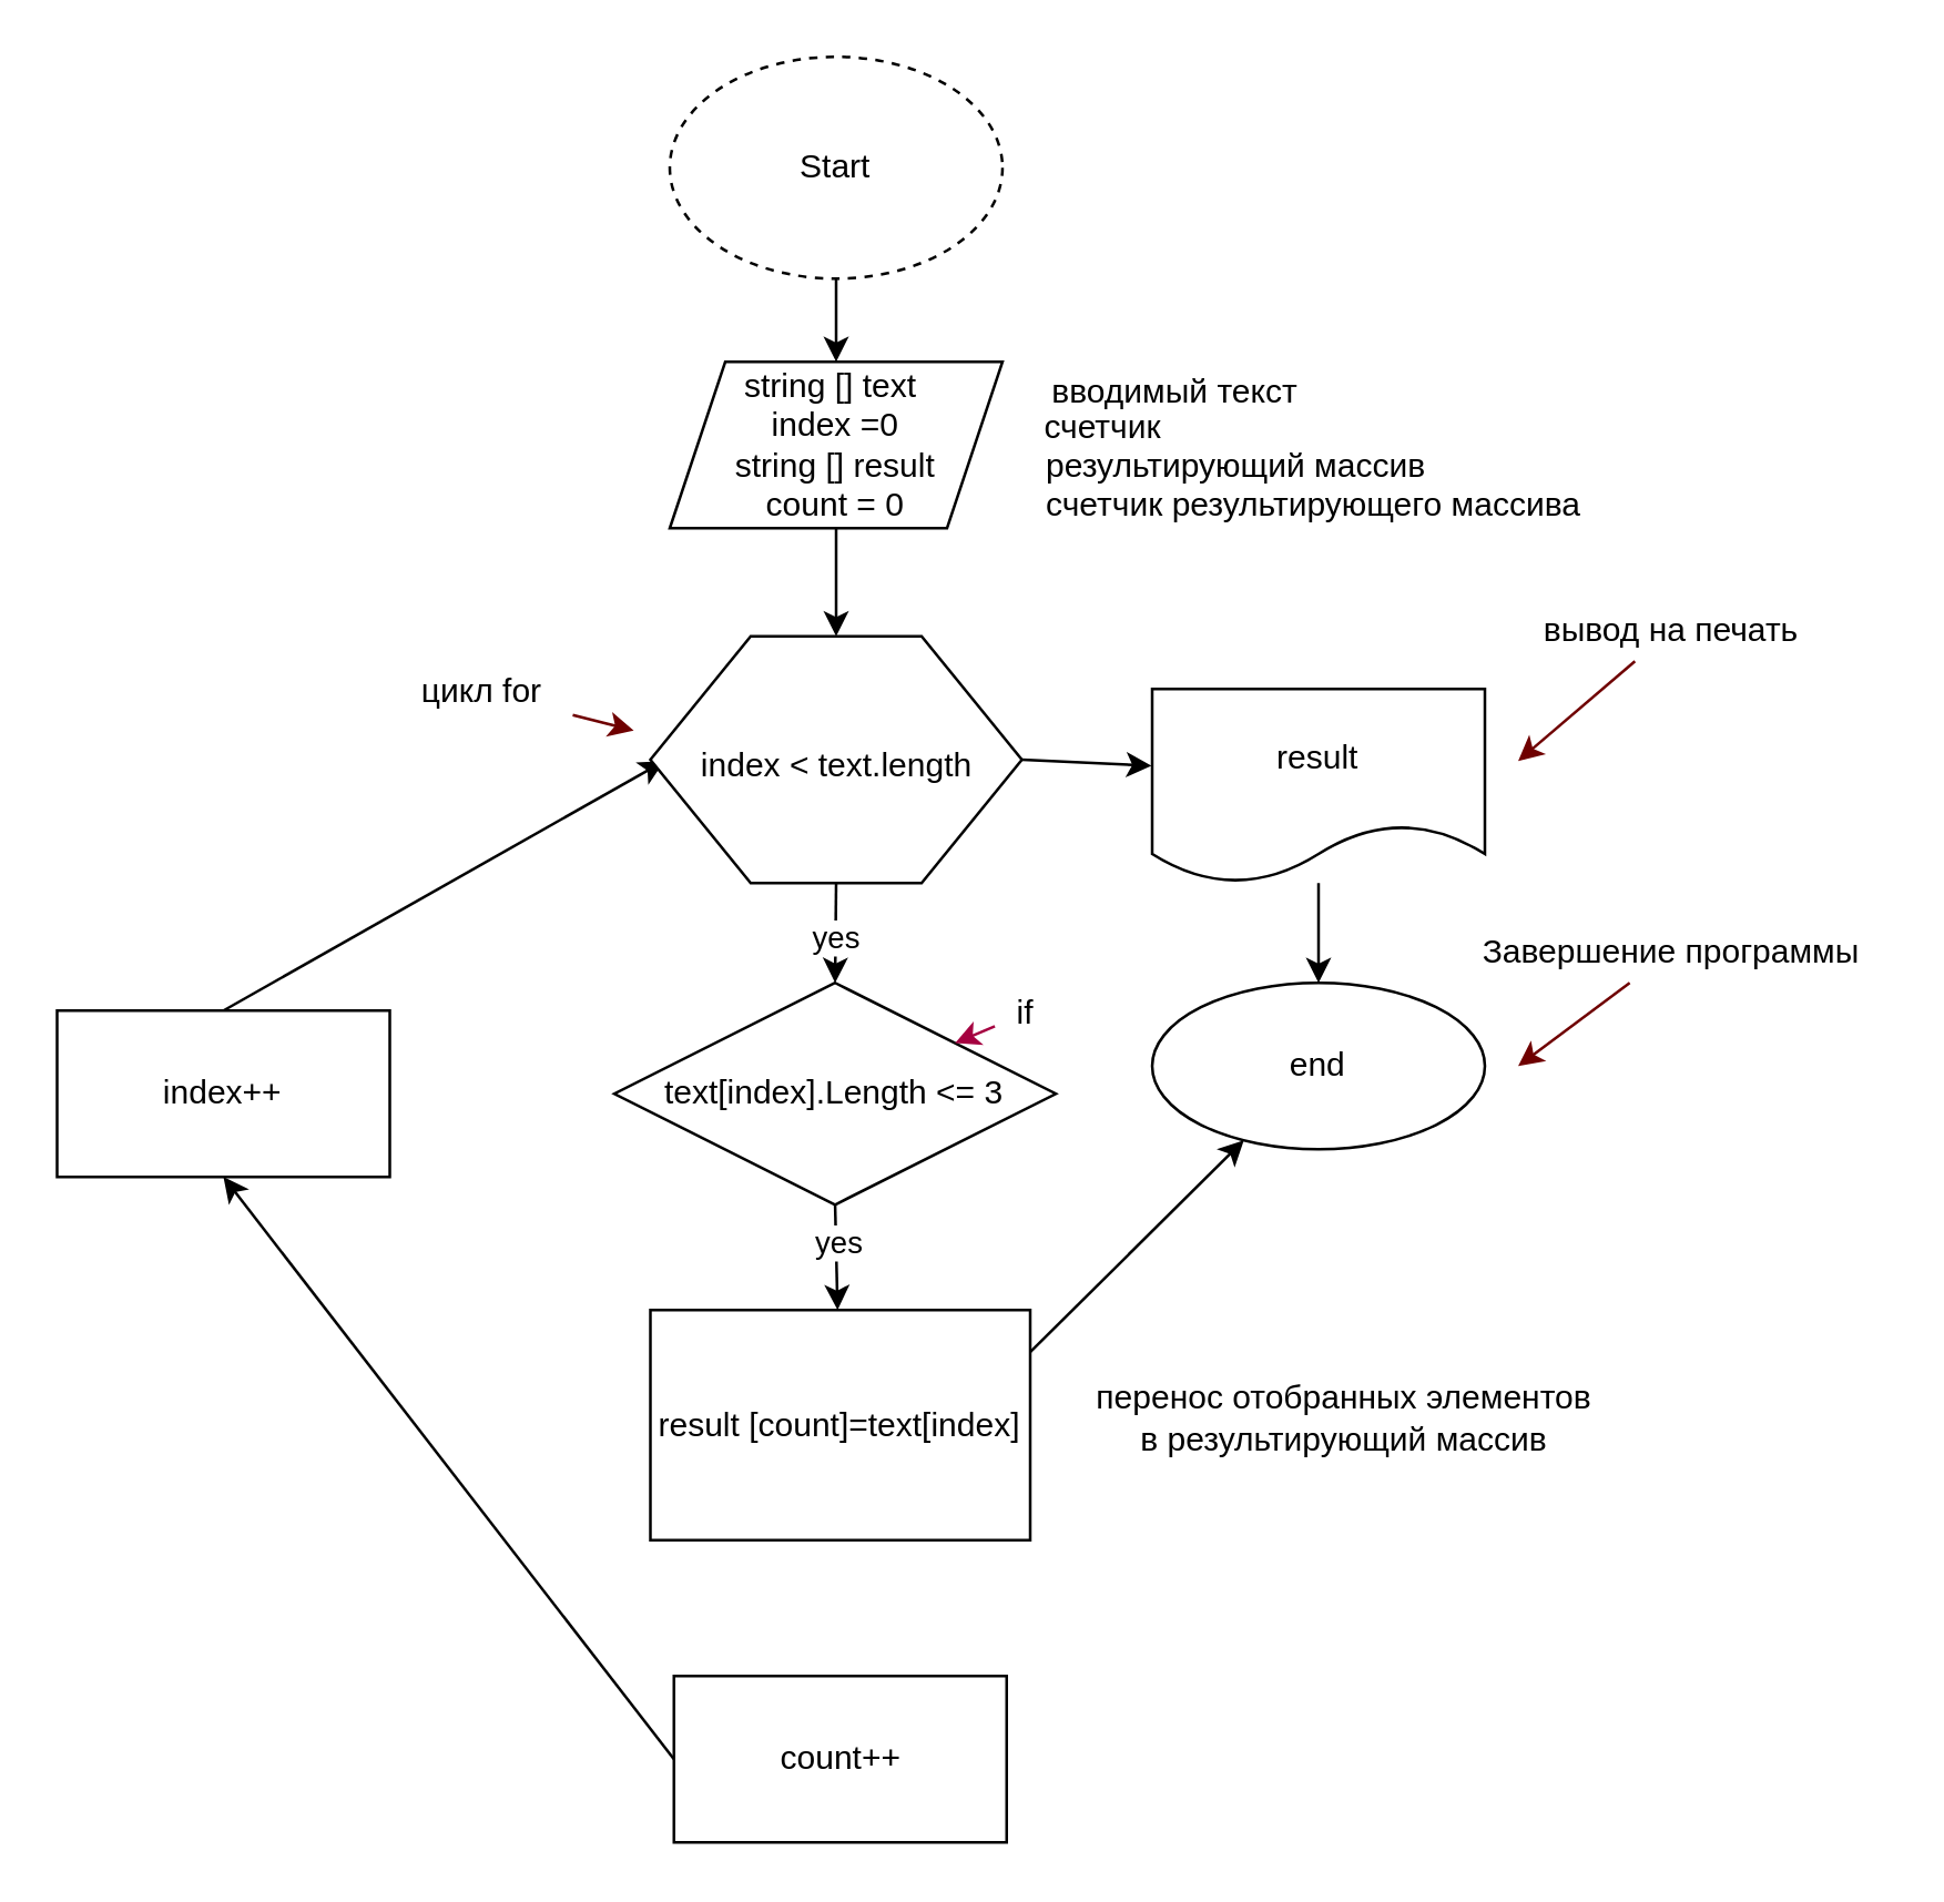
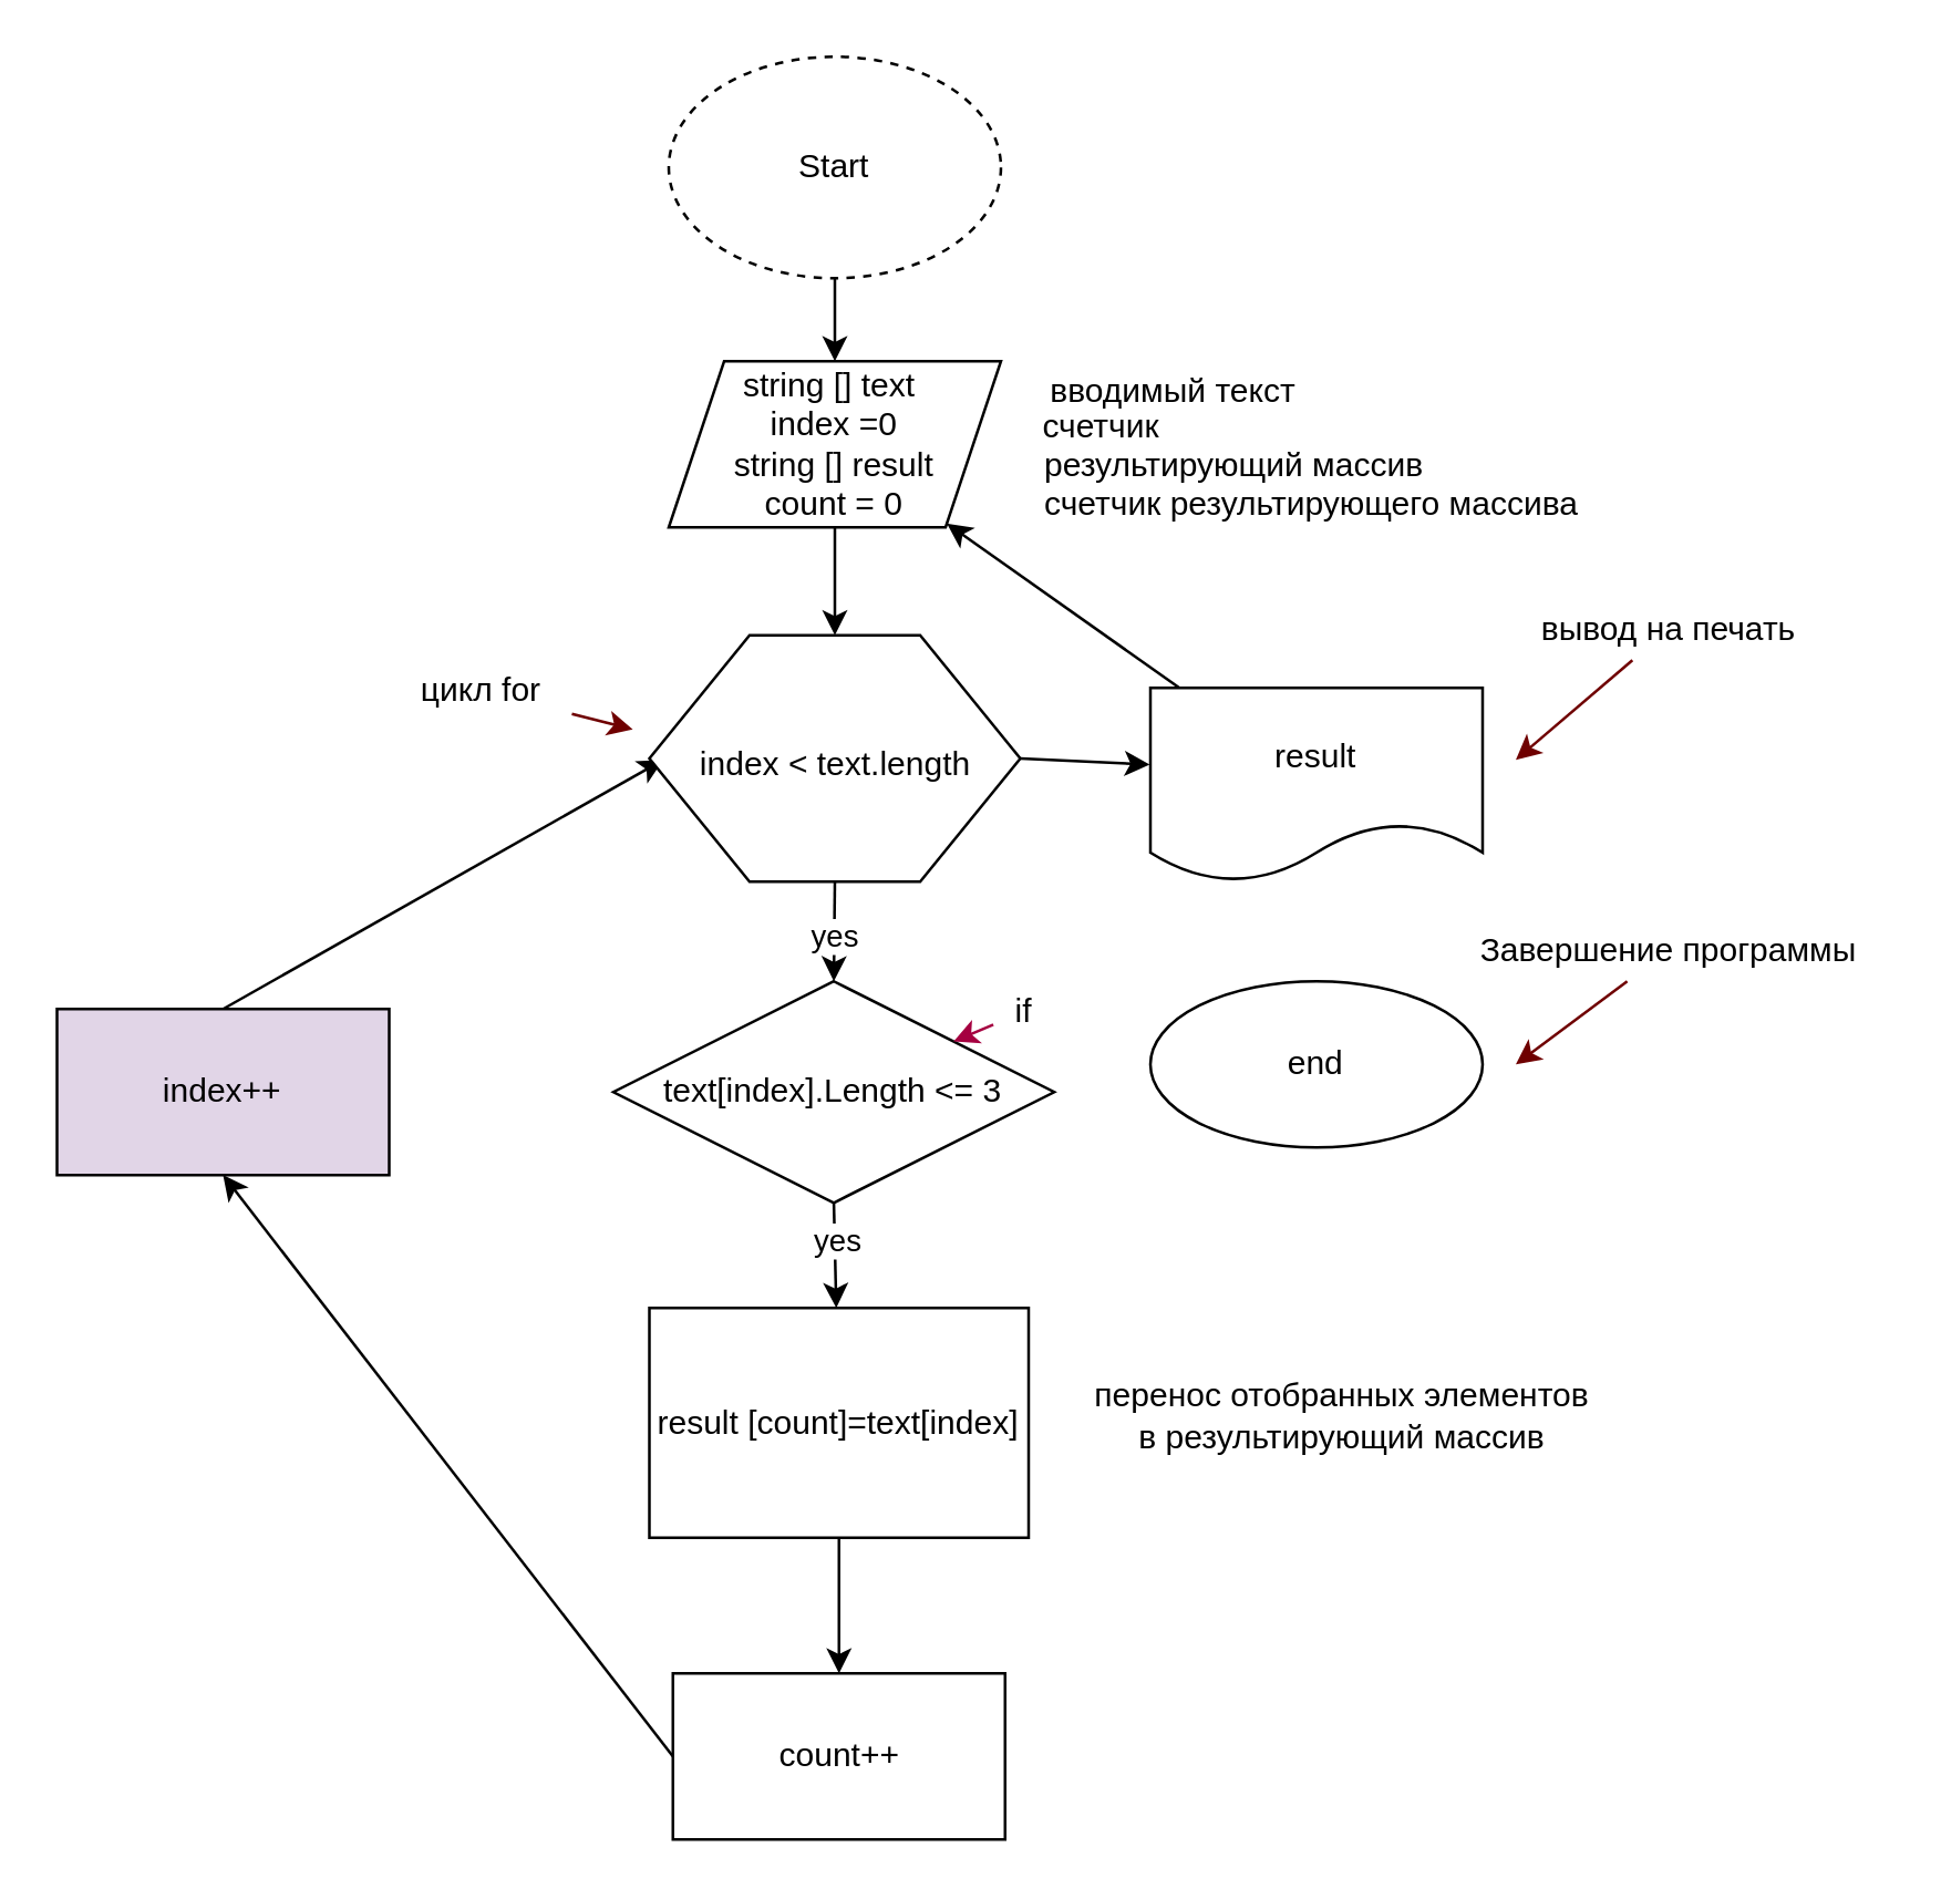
- <mxCell id="11" style="edgeStyle=none;html=1;entryX=0.5;entryY=0;entryDx=0;entryDy=0;" edge="1" parent="1" source="12" target="6"><mxGeometry relative="1" as="geometry" /></mxCell>
+ <mxCell id="11" style="edgeStyle=none;html=1;" edge="1" parent="1" source="12" target="5"><mxGeometry relative="1" as="geometry" /></mxCell>
- <mxCell id="8" value="index++" style="whiteSpace=wrap;html=1;" parent="1" vertex="1"><mxGeometry x="20" y="364" width="120" height="60" as="geometry" /></mxCell>
+ <mxCell id="8" value="index++" style="whiteSpace=wrap;html=1;fillColor=#e1d5e7;" parent="1" vertex="1"><mxGeometry x="20" y="364" width="120" height="60" as="geometry" /></mxCell>
- <mxCell id="9" style="edgeStyle=none;html=1;exitX=0.5;exitY=1;exitDx=0;exitDy=0;" edge="1" parent="1" source="10" target="6"><mxGeometry relative="1" as="geometry" /></mxCell>
+ <mxCell id="9" style="edgeStyle=none;html=1;exitX=0.5;exitY=1;exitDx=0;exitDy=0;" edge="1" parent="1" source="10" target="30"><mxGeometry relative="1" as="geometry" /></mxCell>
